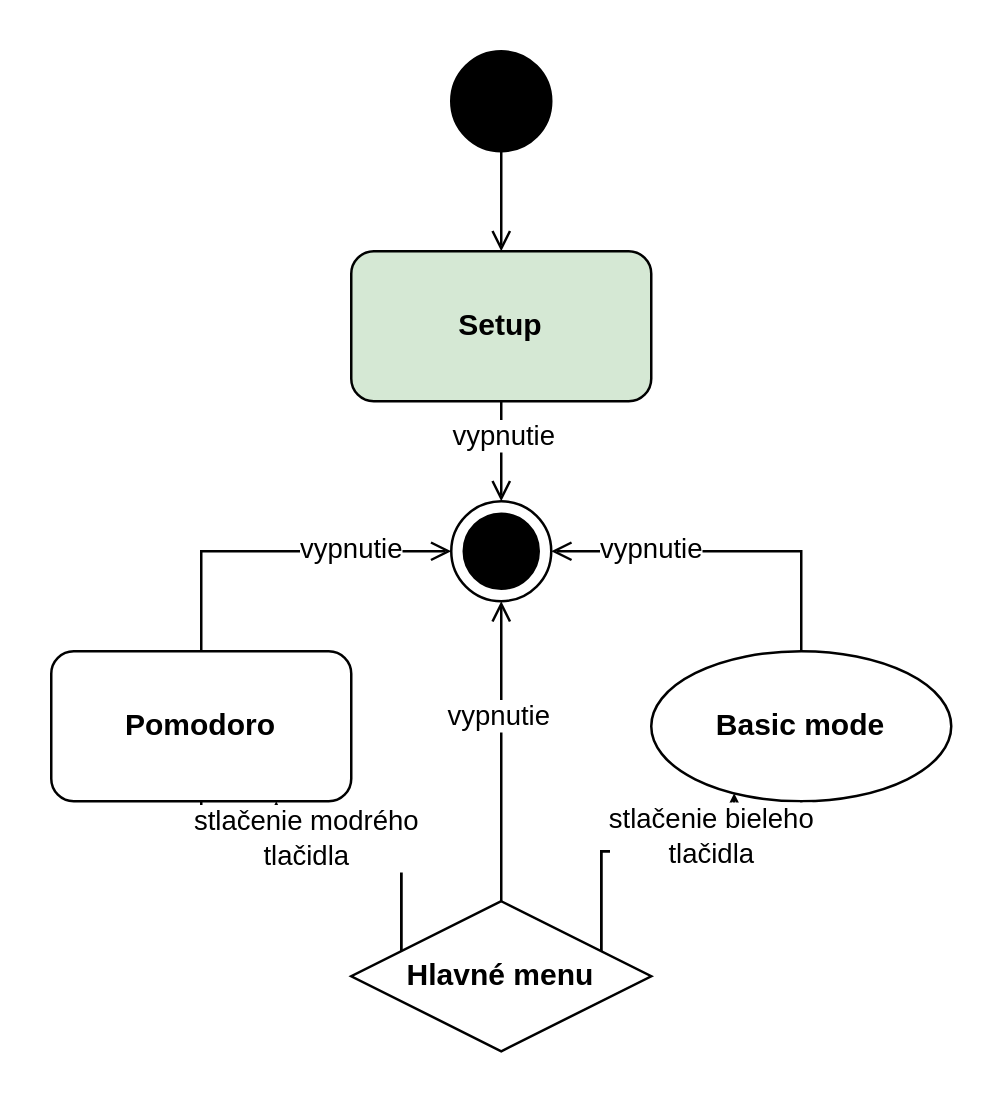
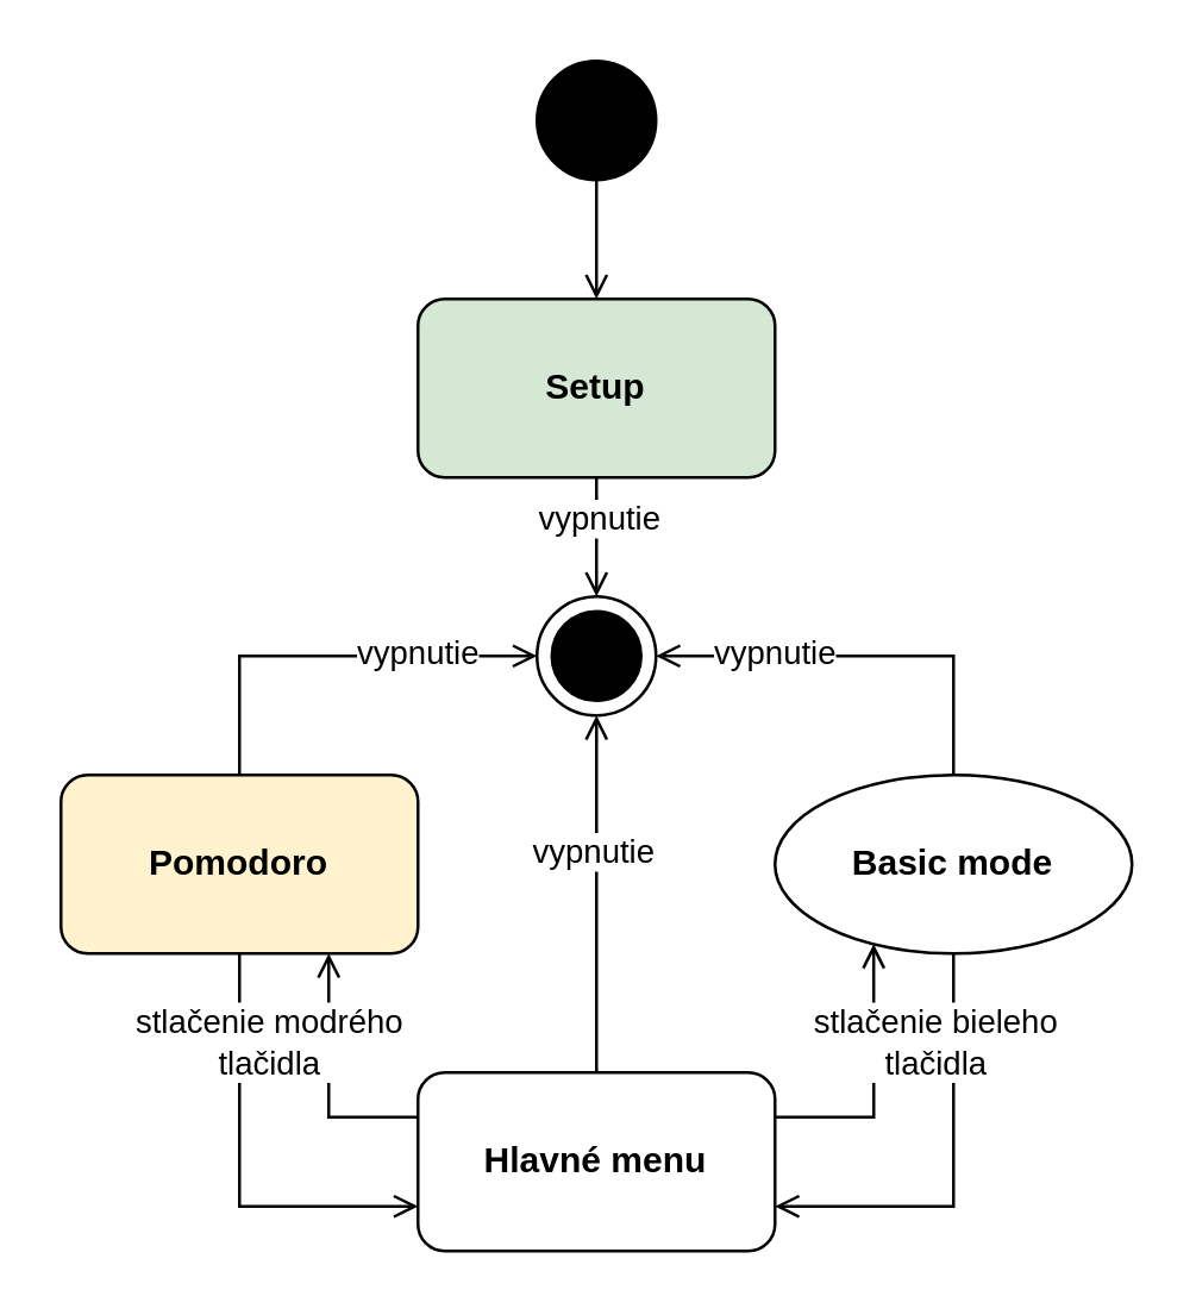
- <mxCell id="16" value="&lt;b&gt;Pomodoro&lt;/b&gt;" style="rounded=1;whiteSpace=wrap;html=1;fillColor=#FFFFFF;" vertex="1" parent="1"><mxGeometry x="20" y="260" width="120" height="60" as="geometry" /></mxCell>
+ <mxCell id="16" value="&lt;b&gt;Pomodoro&lt;/b&gt;" style="rounded=1;whiteSpace=wrap;html=1;fillColor=#fff2cc;" vertex="1" parent="1"><mxGeometry x="20" y="260" width="120" height="60" as="geometry" /></mxCell>
- <mxCell id="23" value="&lt;b&gt;Hlavné menu&lt;/b&gt;" style="rhombus;whiteSpace=wrap;html=1;fillColor=#FFFFFF;" vertex="1" parent="1"><mxGeometry x="140" y="360" width="120" height="60" as="geometry" /></mxCell>
+ <mxCell id="23" value="&lt;b&gt;Hlavné menu&lt;/b&gt;" style="rounded=1;whiteSpace=wrap;html=1;fillColor=#FFFFFF;" vertex="1" parent="1"><mxGeometry x="140" y="360" width="120" height="60" as="geometry" /></mxCell>
